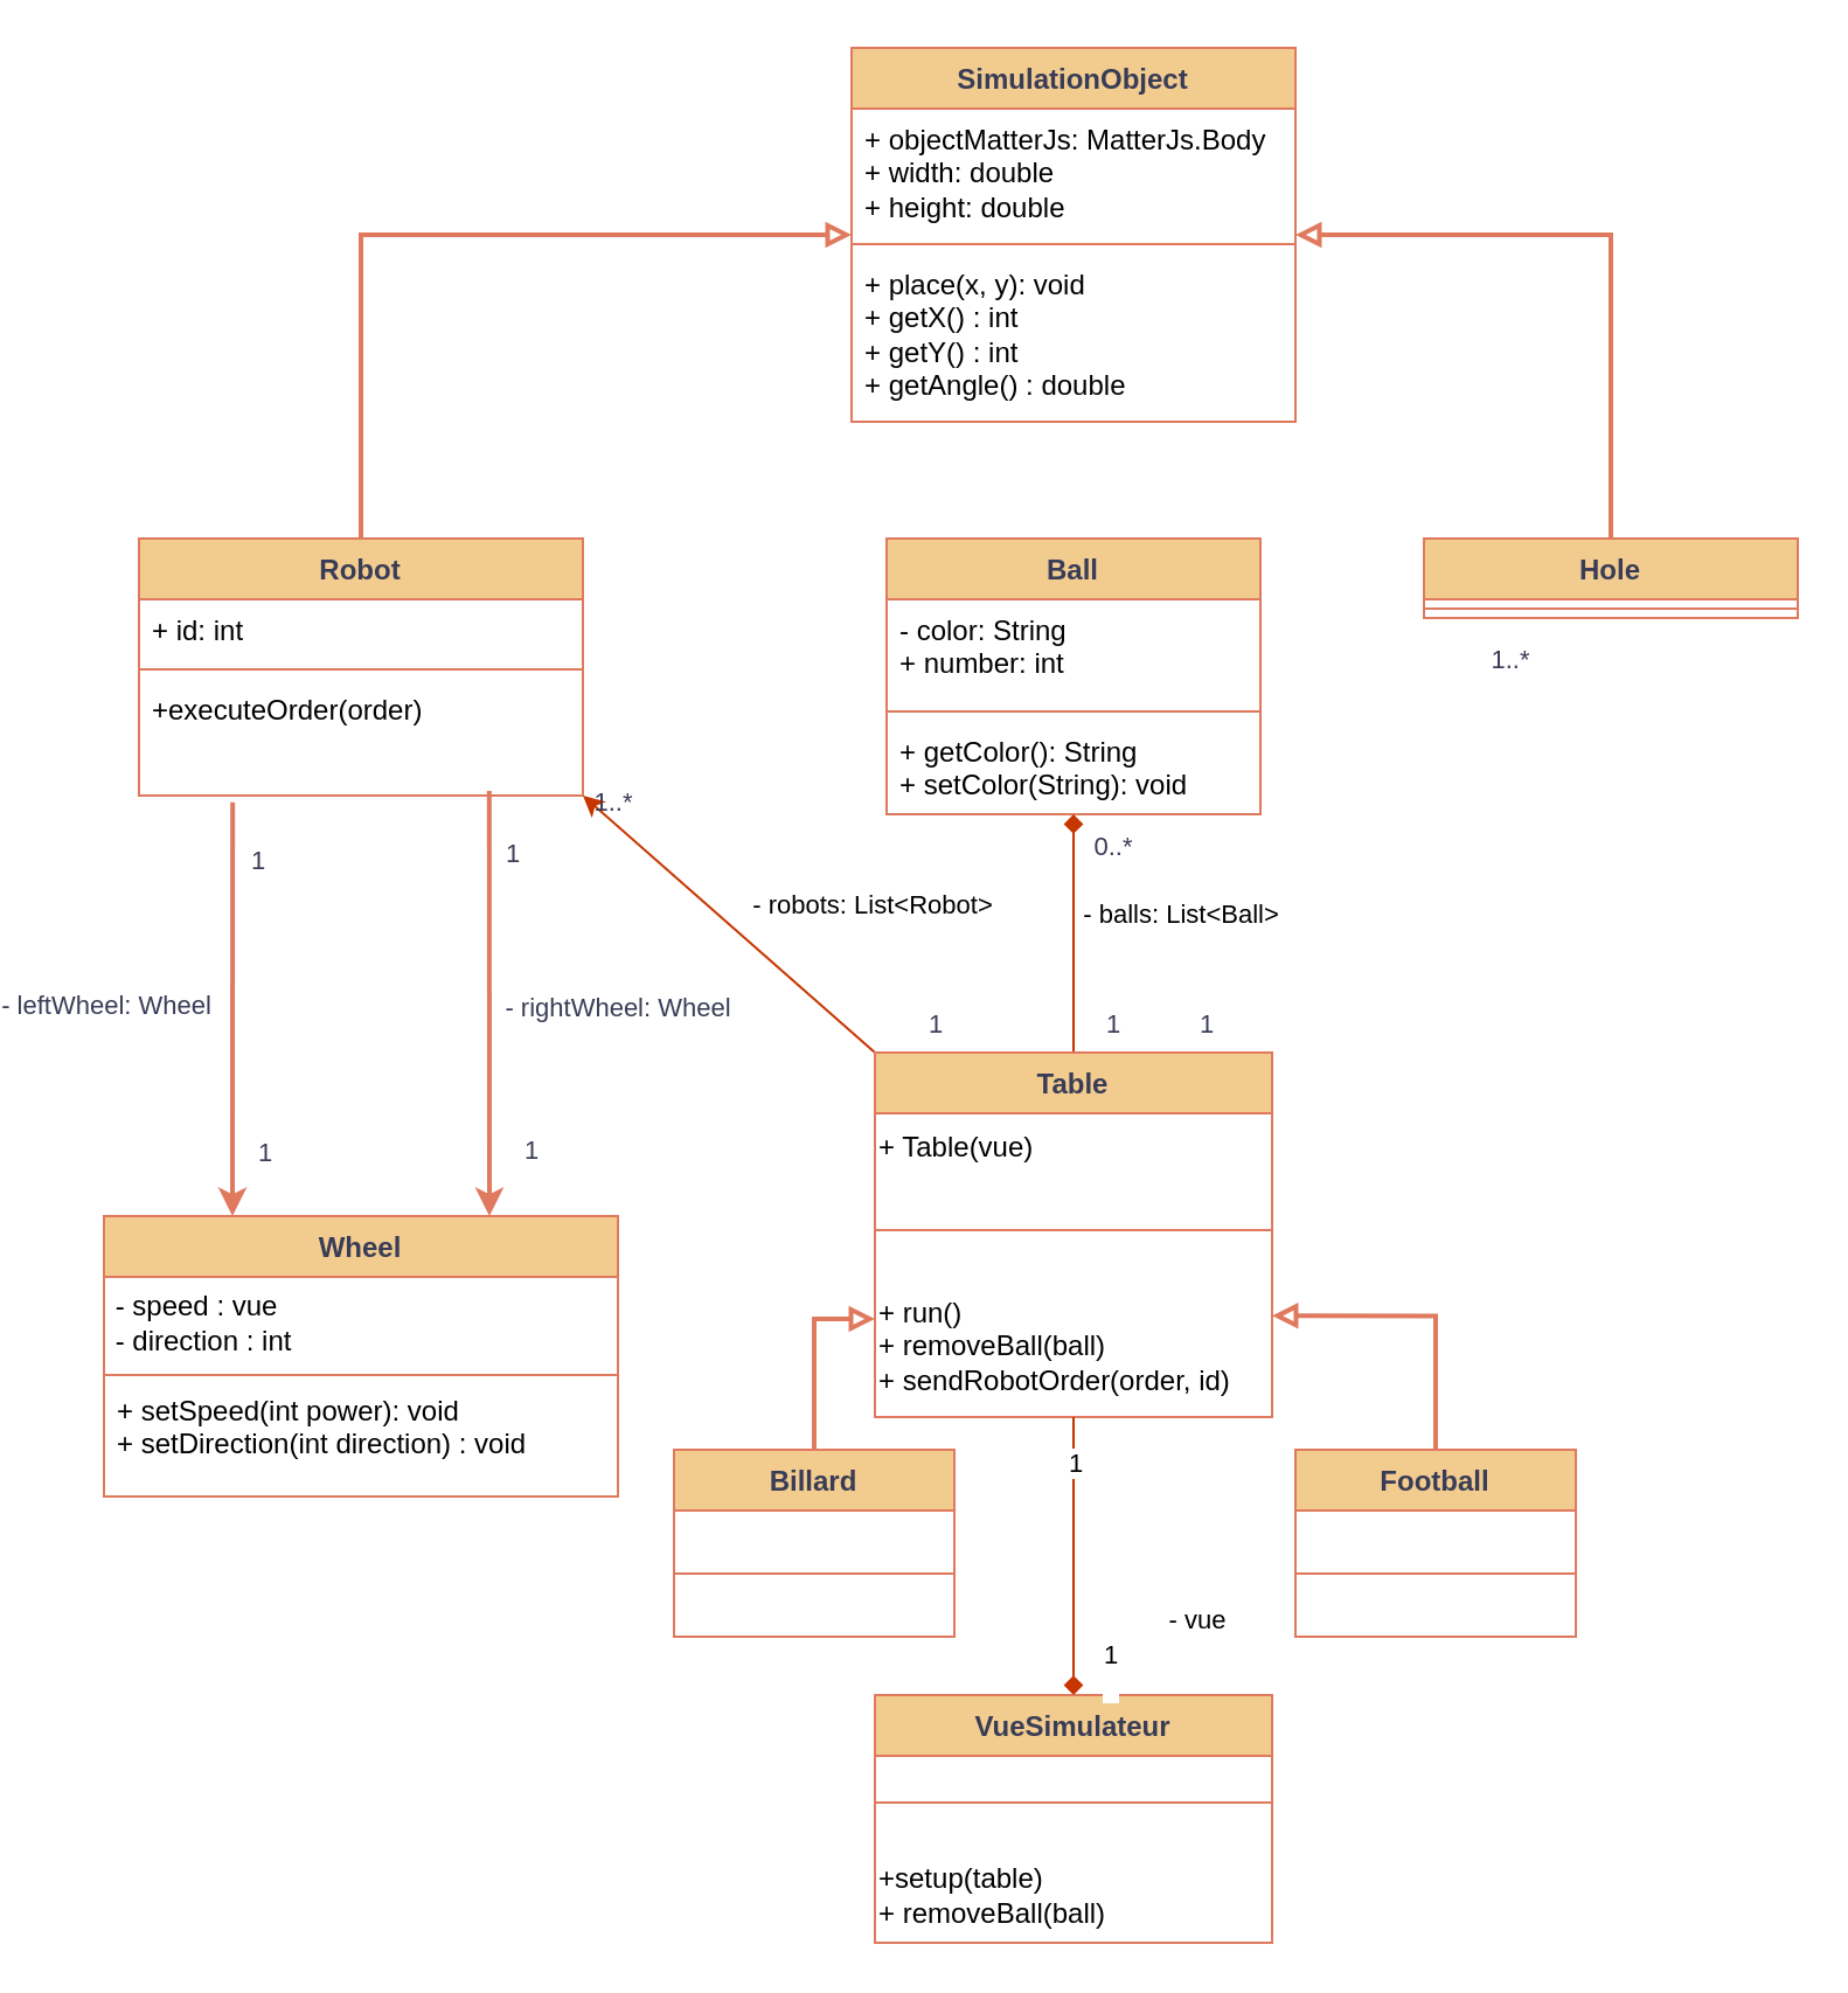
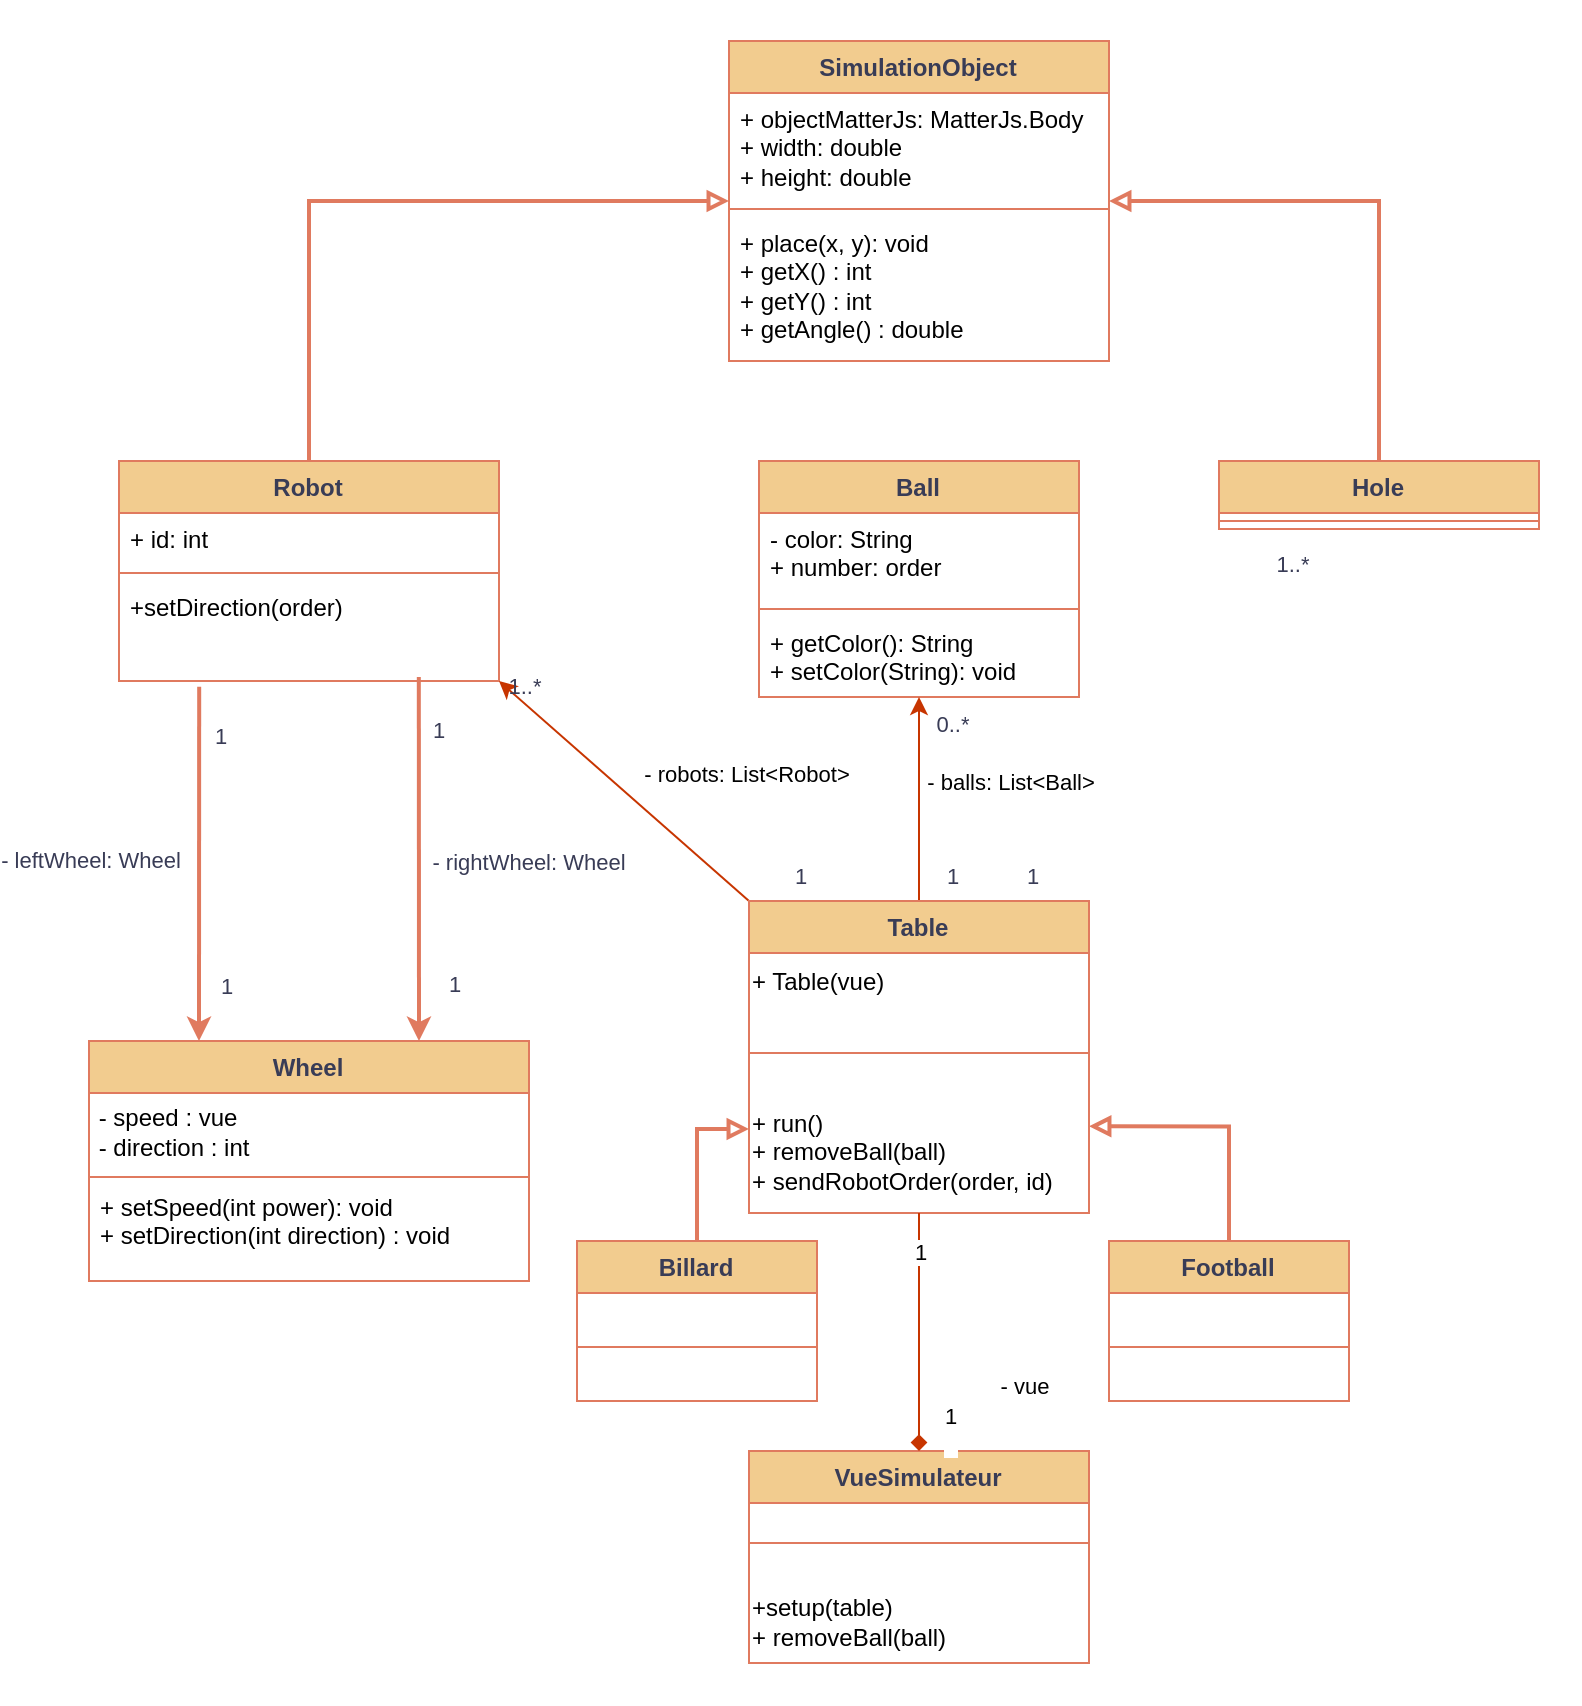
- <mxCell id="17" value="- color: String&lt;div&gt;+ number: int&lt;/div&gt;" style="text;align=left;verticalAlign=top;spacingLeft=4;spacingRight=4;overflow=hidden;rotatable=0;points=[[0,0.5],[1,0.5]];portConstraint=eastwest;whiteSpace=wrap;html=1;rounded=0;labelBackgroundColor=none;fontStyle=0;" parent="16" vertex="1"><mxGeometry y="26" width="160" height="44" as="geometry" /></mxCell>
+ <mxCell id="17" value="- color: String&lt;div&gt;+ number: order&lt;/div&gt;" style="text;align=left;verticalAlign=top;spacingLeft=4;spacingRight=4;overflow=hidden;rotatable=0;points=[[0,0.5],[1,0.5]];portConstraint=eastwest;whiteSpace=wrap;html=1;rounded=0;labelBackgroundColor=none;fontStyle=0;" parent="16" vertex="1"><mxGeometry y="26" width="160" height="44" as="geometry" /></mxCell>
- <mxCell id="13" value="&lt;div&gt;&lt;span style=&quot;background-color: initial;&quot;&gt;+executeOrder(order)&lt;/span&gt;&lt;/div&gt;" style="text;align=left;verticalAlign=top;spacingLeft=4;spacingRight=4;overflow=hidden;rotatable=0;points=[[0,0.5],[1,0.5]];portConstraint=eastwest;whiteSpace=wrap;html=1;rounded=0;labelBackgroundColor=none;fontStyle=0;" parent="10" vertex="1"><mxGeometry y="60" width="190" height="50" as="geometry" /></mxCell>
+ <mxCell id="13" value="&lt;div&gt;&lt;span style=&quot;background-color: initial;&quot;&gt;+setDirection(order)&lt;/span&gt;&lt;/div&gt;" style="text;align=left;verticalAlign=top;spacingLeft=4;spacingRight=4;overflow=hidden;rotatable=0;points=[[0,0.5],[1,0.5]];portConstraint=eastwest;whiteSpace=wrap;html=1;rounded=0;labelBackgroundColor=none;fontStyle=0;" parent="10" vertex="1"><mxGeometry y="60" width="190" height="50" as="geometry" /></mxCell>
- <mxCell id="28" value="" style="endArrow=diamond;html=1;rounded=0;fillColor=#fa6800;strokeColor=#C73500;" parent="1" source="39" target="16" edge="1"><mxGeometry width="50" height="50" relative="1" as="geometry"><mxPoint x="415" y="270" as="sourcePoint" /><mxPoint x="465" y="220" as="targetPoint" /></mxGeometry></mxCell>
+ <mxCell id="28" value="" style="endArrow=classic;html=1;rounded=0;fillColor=#fa6800;strokeColor=#C73500;" parent="1" source="39" target="16" edge="1"><mxGeometry width="50" height="50" relative="1" as="geometry"><mxPoint x="415" y="270" as="sourcePoint" /><mxPoint x="465" y="220" as="targetPoint" /></mxGeometry></mxCell>
